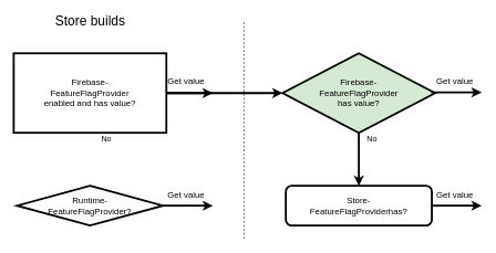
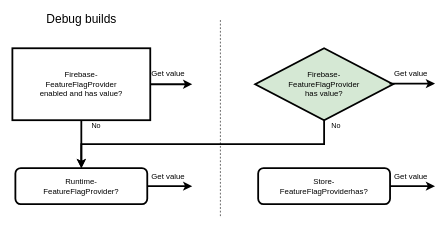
- <mxCell id="19" value="Store builds" style="text;html=1;strokeColor=none;fillColor=none;align=center;verticalAlign=middle;whiteSpace=wrap;rounded=0;fontSize=20;" vertex="1" parent="1"><mxGeometry x="66.5" y="20" width="137" height="20" as="geometry" /></mxCell>
+ <mxCell id="19" value="Debug builds" style="text;html=1;strokeColor=none;fillColor=none;align=center;verticalAlign=middle;whiteSpace=wrap;rounded=0;fontSize=20;" vertex="1" parent="1"><mxGeometry x="66.5" y="20" width="137" height="20" as="geometry" /></mxCell>
- <mxCell id="2" value="" style="edgeStyle=orthogonalEdgeStyle;rounded=0;orthogonalLoop=1;jettySize=auto;html=1;strokeWidth=3;" edge="1" parent="1" source="3" target="7"><mxGeometry relative="1" as="geometry"><mxPoint x="135" y="290" as="targetPoint" /></mxGeometry></mxCell>
+ <mxCell id="2" value="" style="edgeStyle=orthogonalEdgeStyle;rounded=0;orthogonalLoop=1;jettySize=auto;html=1;entryX=0.5;entryY=0;entryDx=0;entryDy=0;strokeWidth=3;" edge="1" parent="1" source="3" target="6"><mxGeometry relative="1" as="geometry"><mxPoint x="135" y="290" as="targetPoint" /></mxGeometry></mxCell>
- <mxCell id="9" value="" style="edgeStyle=orthogonalEdgeStyle;rounded=0;orthogonalLoop=1;jettySize=auto;html=1;entryX=0.5;entryY=0;entryDx=0;entryDy=0;exitX=0.5;exitY=1;exitDx=0;exitDy=0;strokeWidth=3;" edge="1" parent="1" source="7" target="8"><mxGeometry relative="1" as="geometry"><mxPoint x="534" y="200" as="sourcePoint" /><mxPoint x="534" y="280" as="targetPoint" /></mxGeometry></mxCell>
+ <mxCell id="9" value="" style="edgeStyle=orthogonalEdgeStyle;rounded=0;orthogonalLoop=1;jettySize=auto;html=1;exitX=0.5;exitY=1;exitDx=0;exitDy=0;strokeWidth=3;" edge="1" parent="1" source="7" target="6"><mxGeometry relative="1" as="geometry"><mxPoint x="534" y="200" as="sourcePoint" /><mxPoint x="534" y="280" as="targetPoint" /></mxGeometry></mxCell>
- <mxCell id="6" value="&lt;span style=&quot;white-space: normal; font-size: 13px;&quot;&gt;Runtime-&lt;/span&gt;&lt;br style=&quot;white-space: normal; font-size: 13px;&quot;&gt;&lt;span style=&quot;white-space: normal; font-size: 13px;&quot;&gt;FeatureFlagProvider?&lt;/span&gt;" style="rhombus;whiteSpace=wrap;html=1;strokeWidth=3;fontSize=13;" vertex="1" parent="1"><mxGeometry x="25" y="280" width="220" height="60" as="geometry" /></mxCell>
+ <mxCell id="6" value="&lt;span style=&quot;white-space: normal; font-size: 13px;&quot;&gt;Runtime-&lt;/span&gt;&lt;br style=&quot;white-space: normal; font-size: 13px;&quot;&gt;&lt;span style=&quot;white-space: normal; font-size: 13px;&quot;&gt;FeatureFlagProvider?&lt;/span&gt;" style="rounded=1;whiteSpace=wrap;html=1;strokeWidth=3;fontSize=13;" vertex="1" parent="1"><mxGeometry x="25" y="280" width="220" height="60" as="geometry" /></mxCell>
